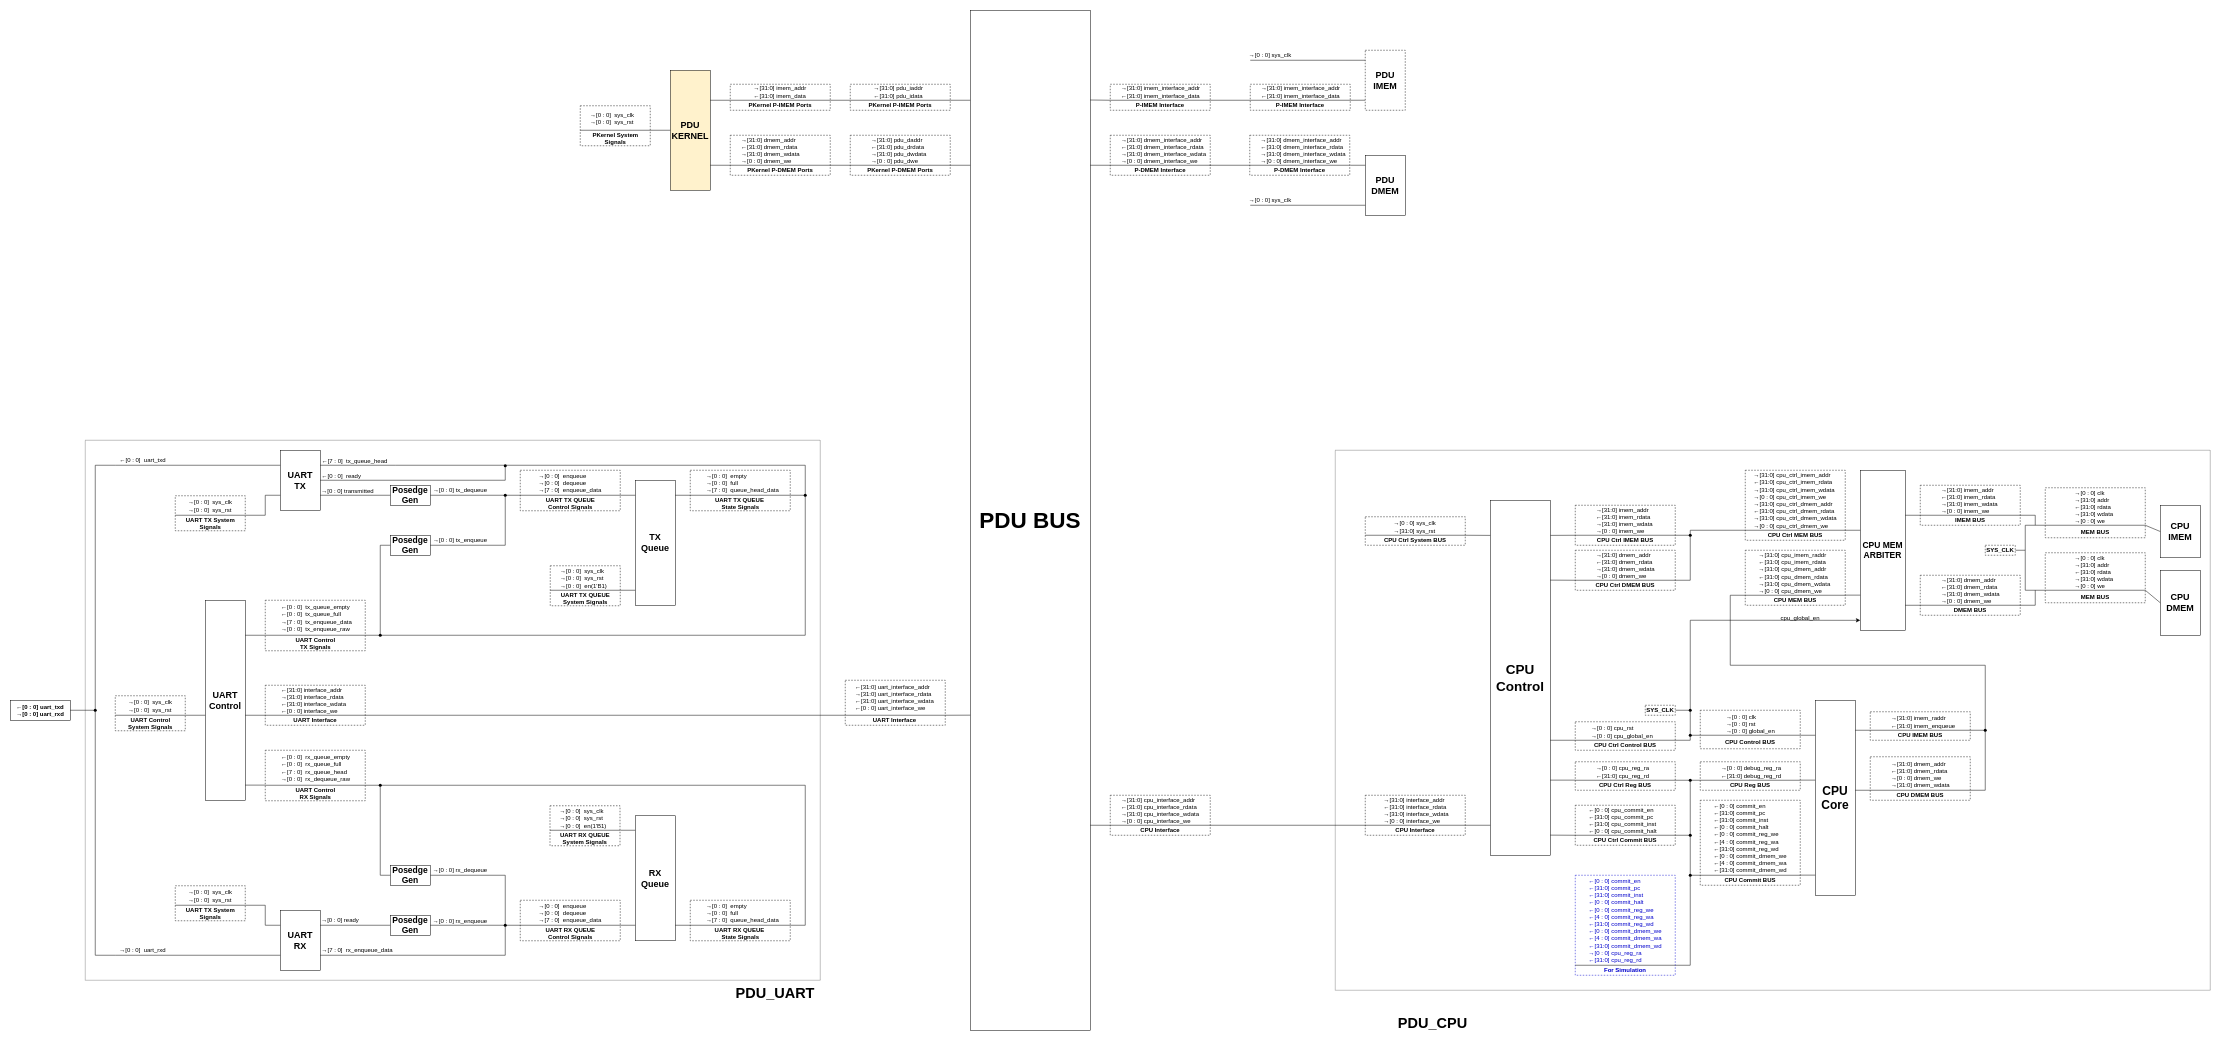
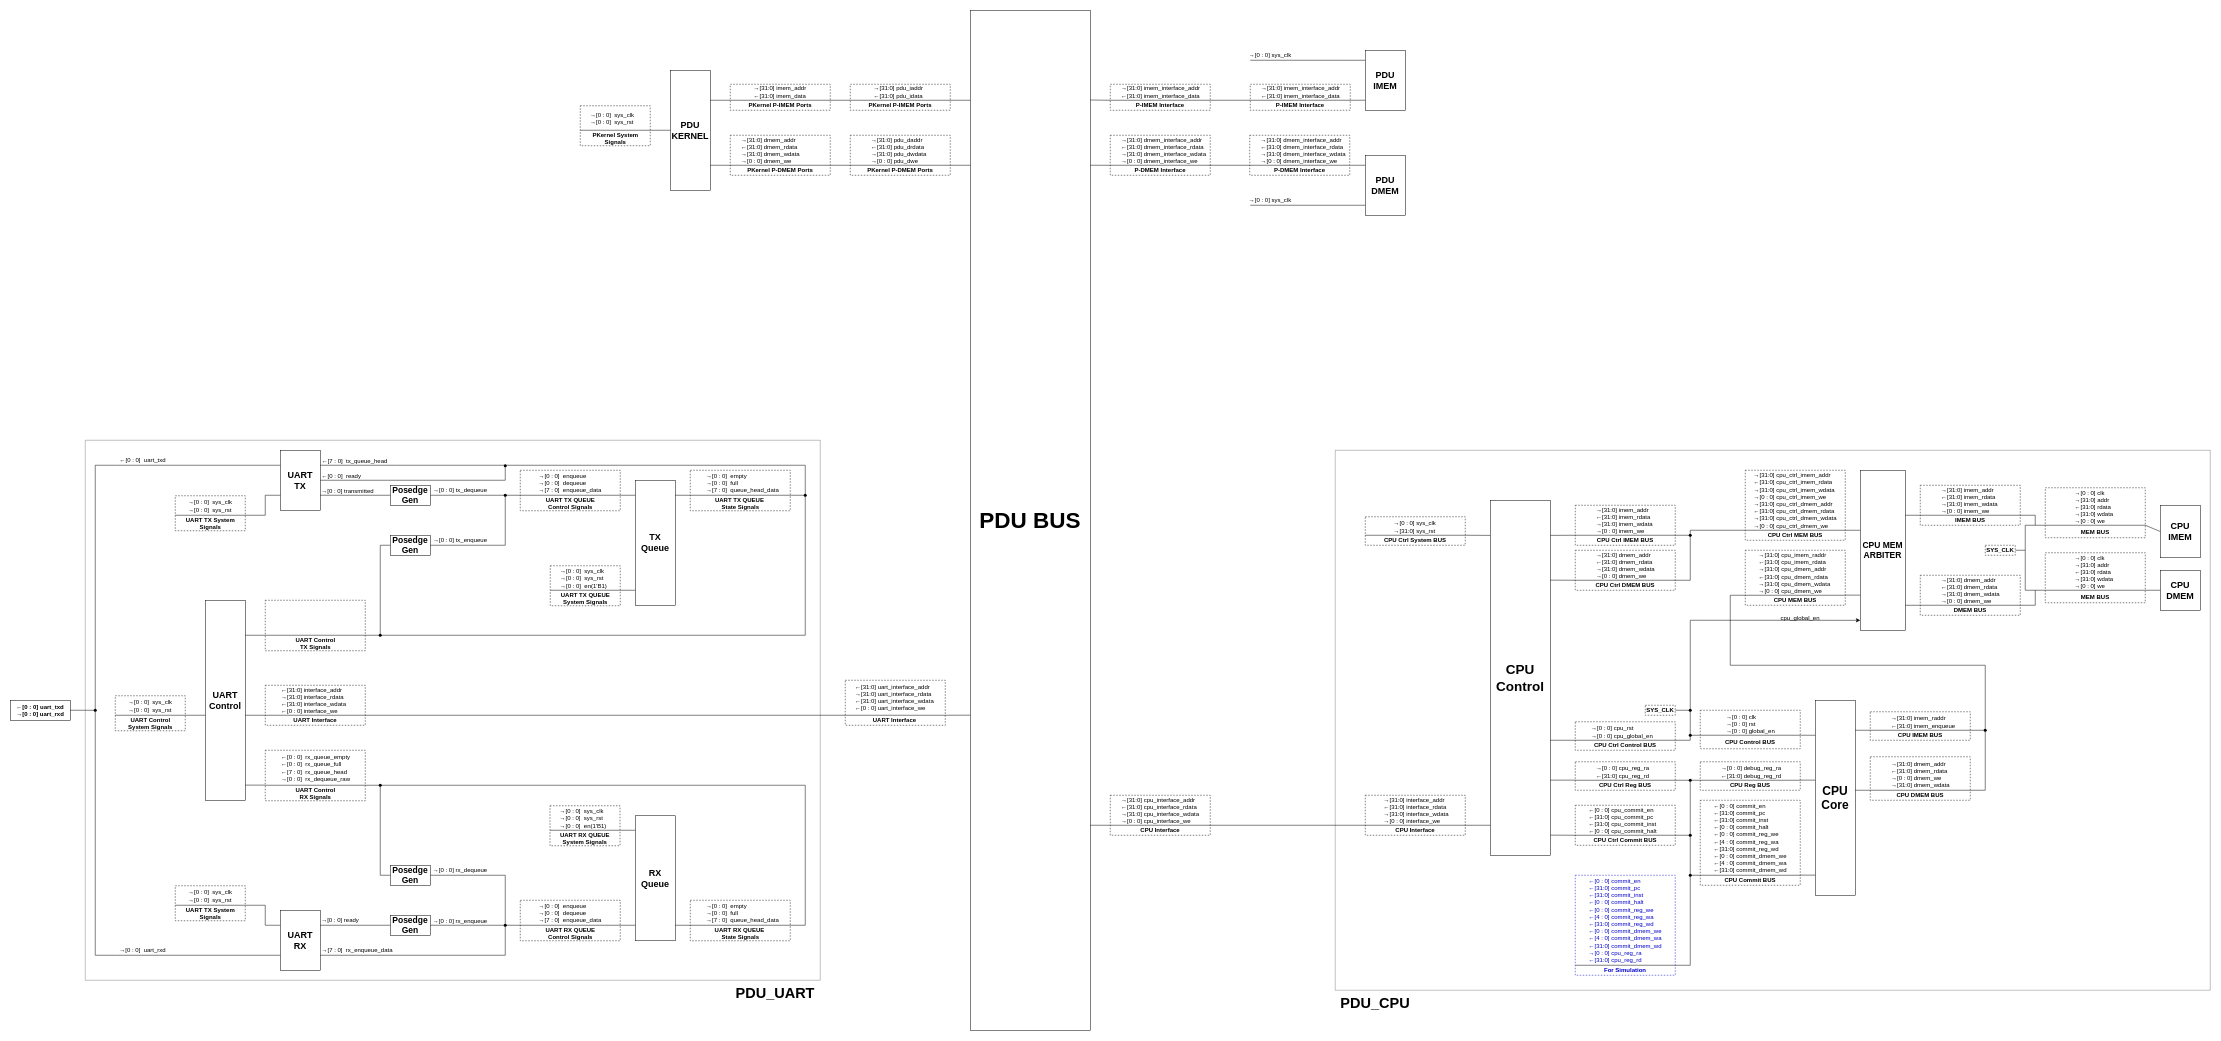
- <mxCell id="261" value="PDU&lt;br style=&quot;font-size: 18px;&quot;&gt;IMEM" style="rounded=0;whiteSpace=wrap;html=1;fontStyle=1;fontSize=18;dashed=1;" vertex="1" parent="1"><mxGeometry x="2730" y="100" width="80" height="120" as="geometry" /></mxCell>
+ <mxCell id="261" value="PDU&lt;br style=&quot;font-size: 18px;&quot;&gt;IMEM" style="rounded=0;whiteSpace=wrap;html=1;fontStyle=1;fontSize=18;" vertex="1" parent="1"><mxGeometry x="2730" y="100" width="80" height="120" as="geometry" /></mxCell>
- <mxCell id="285" value="PDU&lt;br style=&quot;font-size: 18px;&quot;&gt;KERNEL" style="rounded=0;whiteSpace=wrap;html=1;fontStyle=1;fontSize=18;fillColor=#fff2cc;" vertex="1" parent="1"><mxGeometry x="1340" y="140" width="80" height="240" as="geometry" /></mxCell>
+ <mxCell id="285" value="PDU&lt;br style=&quot;font-size: 18px;&quot;&gt;KERNEL" style="rounded=0;whiteSpace=wrap;html=1;fontStyle=1;fontSize=18;" vertex="1" parent="1"><mxGeometry x="1340" y="140" width="80" height="240" as="geometry" /></mxCell>
- <mxCell id="6" value="&lt;font style=&quot;font-size: 18px;&quot;&gt;CPU&lt;br&gt;DMEM&lt;/font&gt;" style="rounded=0;whiteSpace=wrap;html=1;fontStyle=1;fontSize=12;movable=1;resizable=1;rotatable=1;deletable=1;editable=1;locked=0;connectable=1;" parent="1" vertex="1"><mxGeometry x="4320" y="1140" width="80" height="130" as="geometry" /></mxCell>
+ <mxCell id="6" value="&lt;font style=&quot;font-size: 18px;&quot;&gt;CPU&lt;br&gt;DMEM&lt;/font&gt;" style="rounded=0;whiteSpace=wrap;html=1;fontStyle=1;fontSize=12;movable=1;resizable=1;rotatable=1;deletable=1;editable=1;locked=0;connectable=1;" parent="1" vertex="1"><mxGeometry x="4320" y="1140" width="80" height="80" as="geometry" /></mxCell>
- <mxCell id="196" value="←[0 : 0]&lt;span style=&quot;&quot;&gt;&amp;nbsp;&lt;span style=&quot;&quot;&gt;&amp;nbsp;tx_queue_&lt;/span&gt;empty&lt;/span&gt;&lt;br&gt;←[0 : 0]&amp;nbsp; tx_queue_full&lt;br&gt;→[7 : 0]&amp;nbsp; tx_enqueue_data&lt;br&gt;→[0 : 0]&amp;nbsp; tx_enqueue_raw" style="text;html=1;strokeColor=none;fillColor=none;align=left;verticalAlign=middle;whiteSpace=wrap;rounded=0;movable=1;resizable=1;rotatable=1;deletable=1;editable=1;locked=0;connectable=1;container=0;" parent="195" vertex="1"><mxGeometry x="30" width="150" height="70" as="geometry" /></mxCell>
- <mxCell id="256" value="PDU_CPU" style="text;html=1;strokeColor=none;fillColor=none;align=center;verticalAlign=middle;whiteSpace=wrap;rounded=0;fontStyle=1;fontSize=29;movable=0;resizable=0;rotatable=0;deletable=0;editable=0;locked=1;connectable=0;" parent="1" vertex="1"><mxGeometry x="2775" y="2030" width="180" height="30" as="geometry" /></mxCell>
+ <mxCell id="256" value="PDU_CPU" style="text;html=1;strokeColor=none;fillColor=none;align=center;verticalAlign=middle;whiteSpace=wrap;rounded=0;fontStyle=1;fontSize=29;movable=0;resizable=0;rotatable=0;deletable=0;editable=0;locked=1;connectable=0;" parent="1" vertex="1"><mxGeometry x="2660" y="1990" width="180" height="30" as="geometry" /></mxCell>
